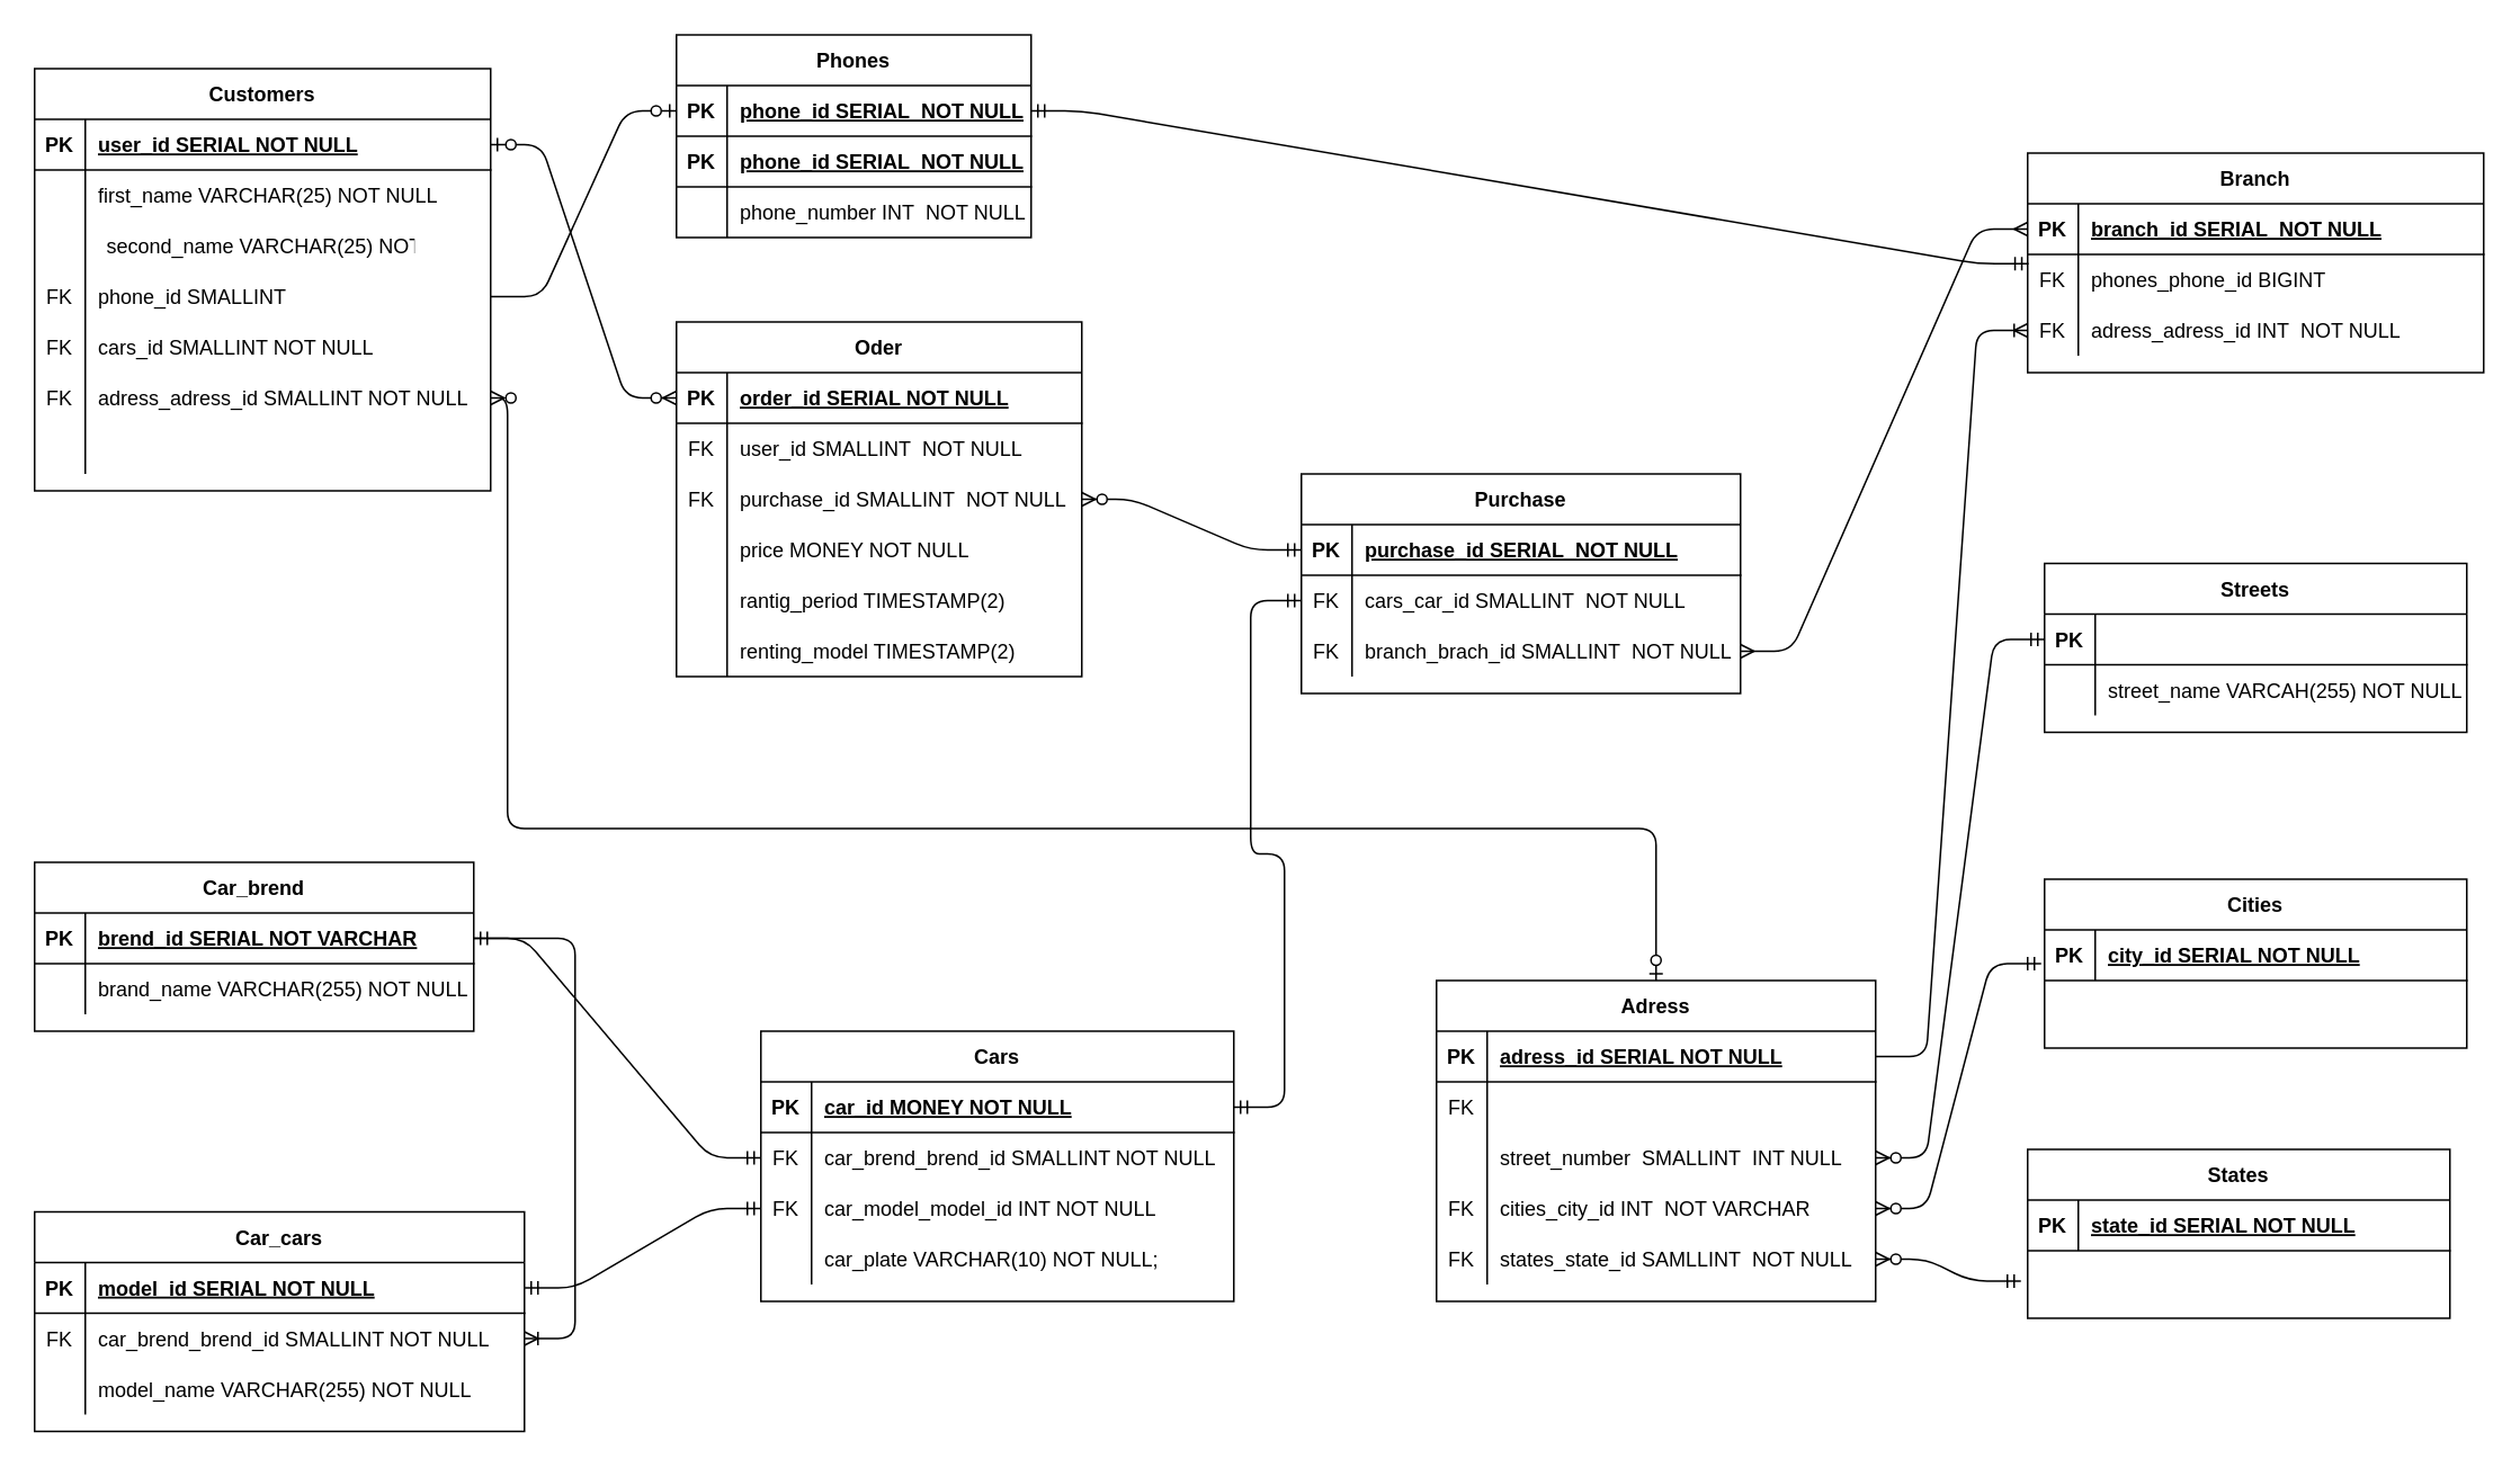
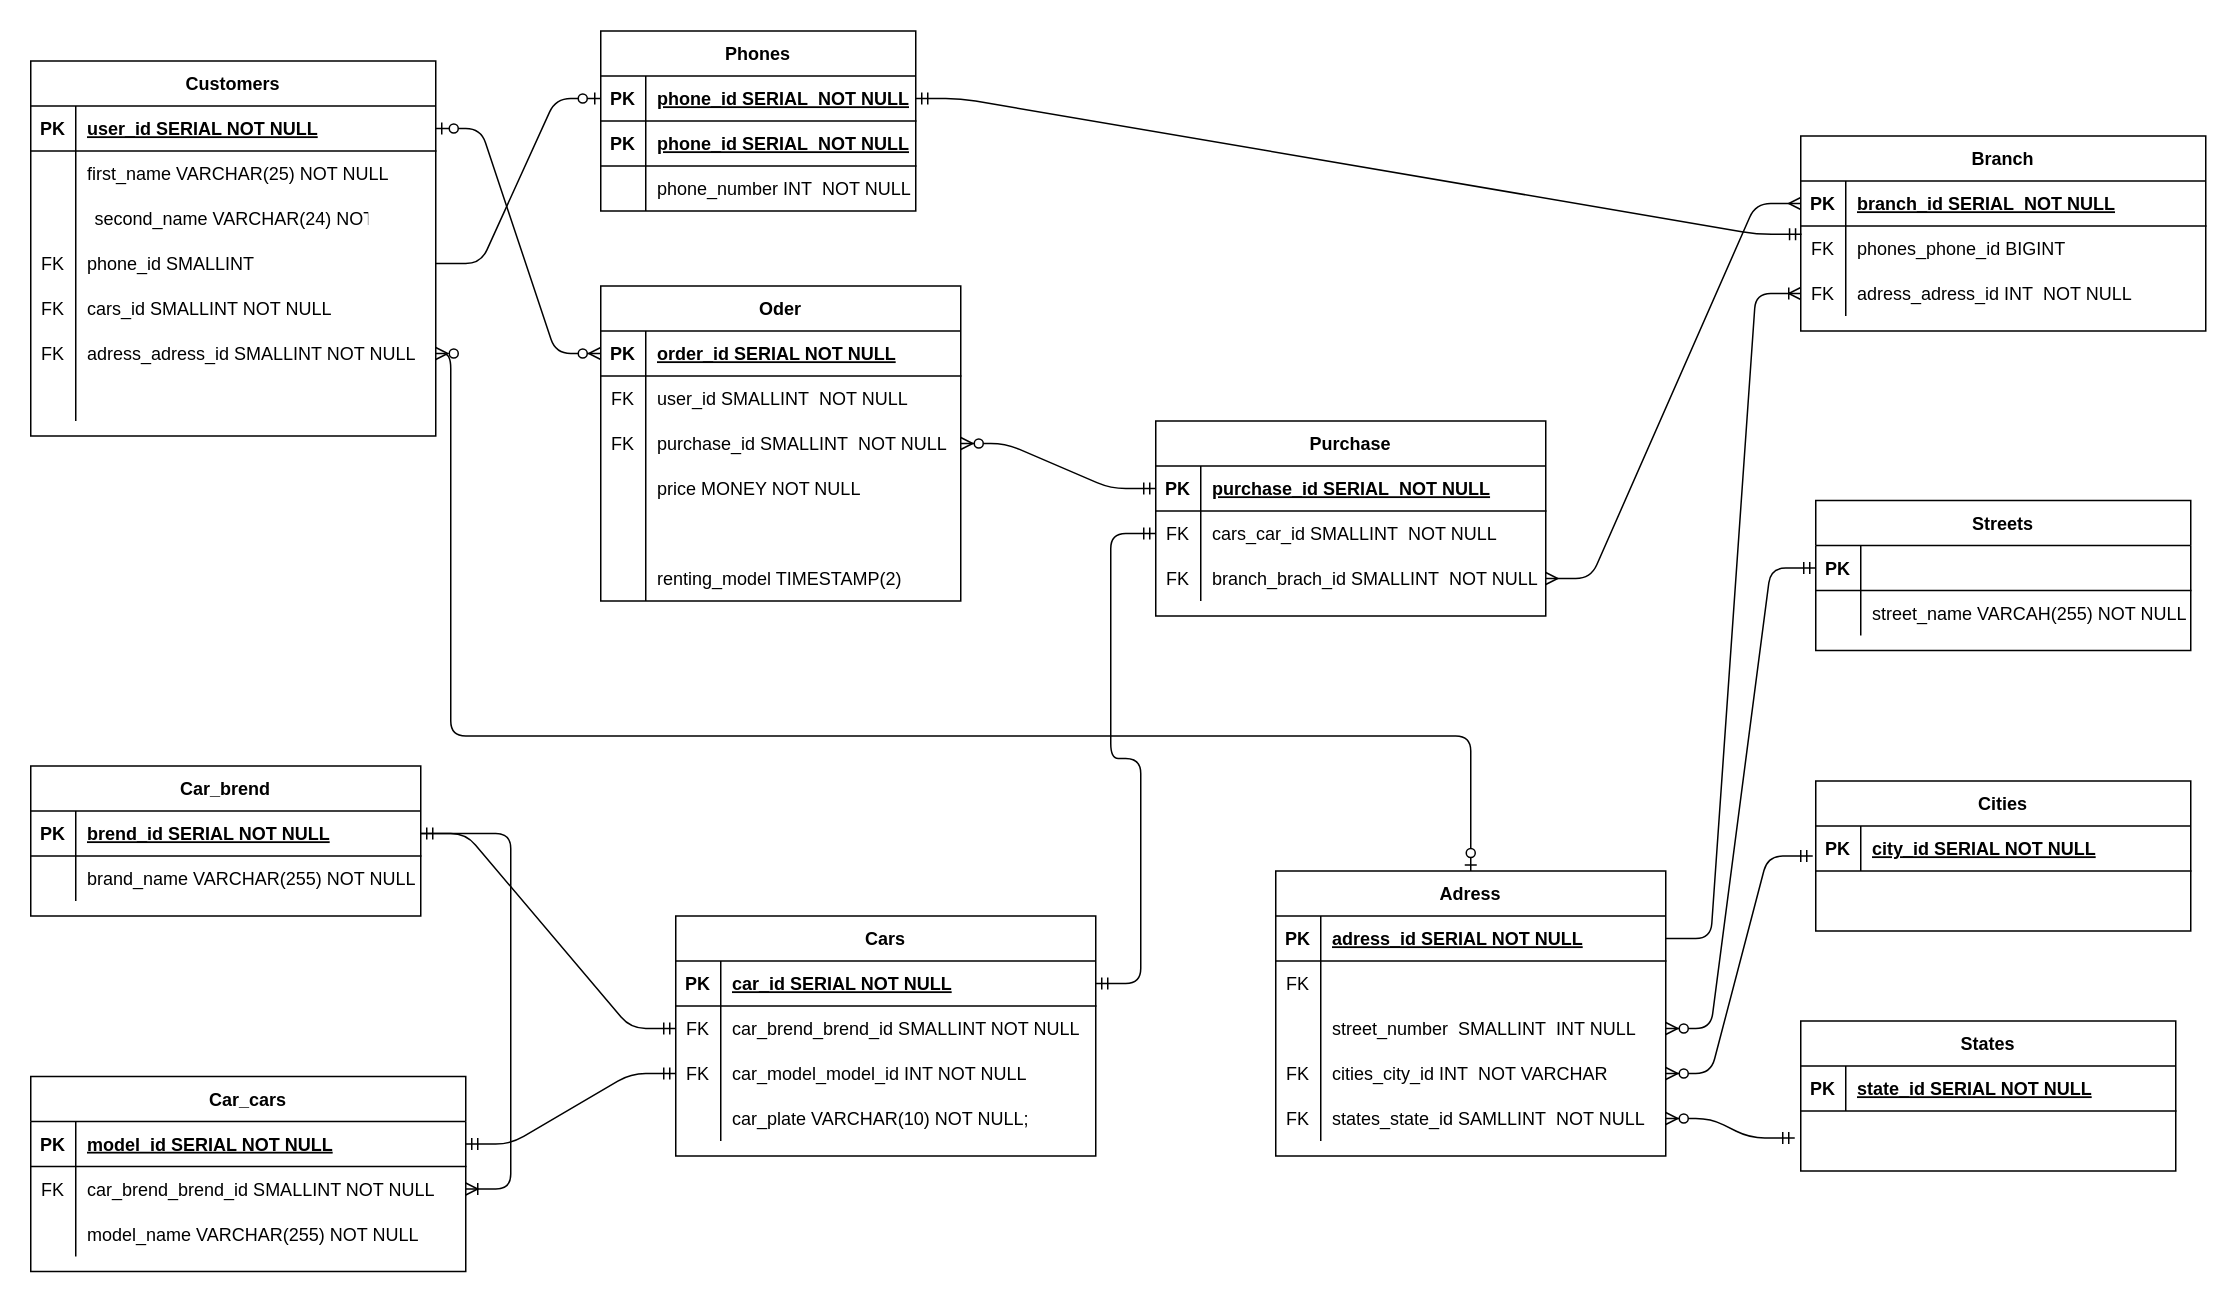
- <mxCell id="24" value="second_name VARCHAR(25) NOT NULL" style="shape=partialRectangle;connectable=0;fillColor=none;top=0;left=0;bottom=0;right=0;align=left;spacingLeft=6;overflow=hidden;" parent="1" vertex="1"><mxGeometry x="55" y="130" width="190" height="30" as="geometry"><mxRectangle width="190" height="30" as="alternateBounds" /></mxGeometry></mxCell>
+ <mxCell id="24" value="second_name VARCHAR(24) NOT NULL" style="shape=partialRectangle;connectable=0;fillColor=none;top=0;left=0;bottom=0;right=0;align=left;spacingLeft=6;overflow=hidden;" parent="1" vertex="1"><mxGeometry x="55" y="130" width="190" height="30" as="geometry"><mxRectangle width="190" height="30" as="alternateBounds" /></mxGeometry></mxCell>
- <mxCell id="123" value="rantig_period TIMESTAMP(2)" style="shape=partialRectangle;connectable=0;fillColor=none;top=0;left=0;bottom=0;right=0;align=left;spacingLeft=6;overflow=hidden;" parent="121" vertex="1"><mxGeometry x="30" width="210" height="30" as="geometry"><mxRectangle width="210" height="30" as="alternateBounds" /></mxGeometry></mxCell>
- <mxCell id="41" value="brend_id SERIAL NOT VARCHAR" style="shape=partialRectangle;connectable=0;fillColor=none;top=0;left=0;bottom=0;right=0;align=left;spacingLeft=6;fontStyle=5;overflow=hidden;" parent="39" vertex="1"><mxGeometry x="30" width="230" height="30" as="geometry"><mxRectangle width="230" height="30" as="alternateBounds" /></mxGeometry></mxCell>
+ <mxCell id="41" value="brend_id SERIAL NOT NULL" style="shape=partialRectangle;connectable=0;fillColor=none;top=0;left=0;bottom=0;right=0;align=left;spacingLeft=6;fontStyle=5;overflow=hidden;" parent="39" vertex="1"><mxGeometry x="30" width="230" height="30" as="geometry"><mxRectangle width="230" height="30" as="alternateBounds" /></mxGeometry></mxCell>
- <mxCell id="28" value="car_id MONEY NOT NULL" style="shape=partialRectangle;connectable=0;fillColor=none;top=0;left=0;bottom=0;right=0;align=left;spacingLeft=6;fontStyle=5;overflow=hidden;" parent="26" vertex="1"><mxGeometry x="30" width="250" height="30" as="geometry"><mxRectangle width="250" height="30" as="alternateBounds" /></mxGeometry></mxCell>
+ <mxCell id="28" value="car_id SERIAL NOT NULL" style="shape=partialRectangle;connectable=0;fillColor=none;top=0;left=0;bottom=0;right=0;align=left;spacingLeft=6;fontStyle=5;overflow=hidden;" parent="26" vertex="1"><mxGeometry x="30" width="250" height="30" as="geometry"><mxRectangle width="250" height="30" as="alternateBounds" /></mxGeometry></mxCell>
